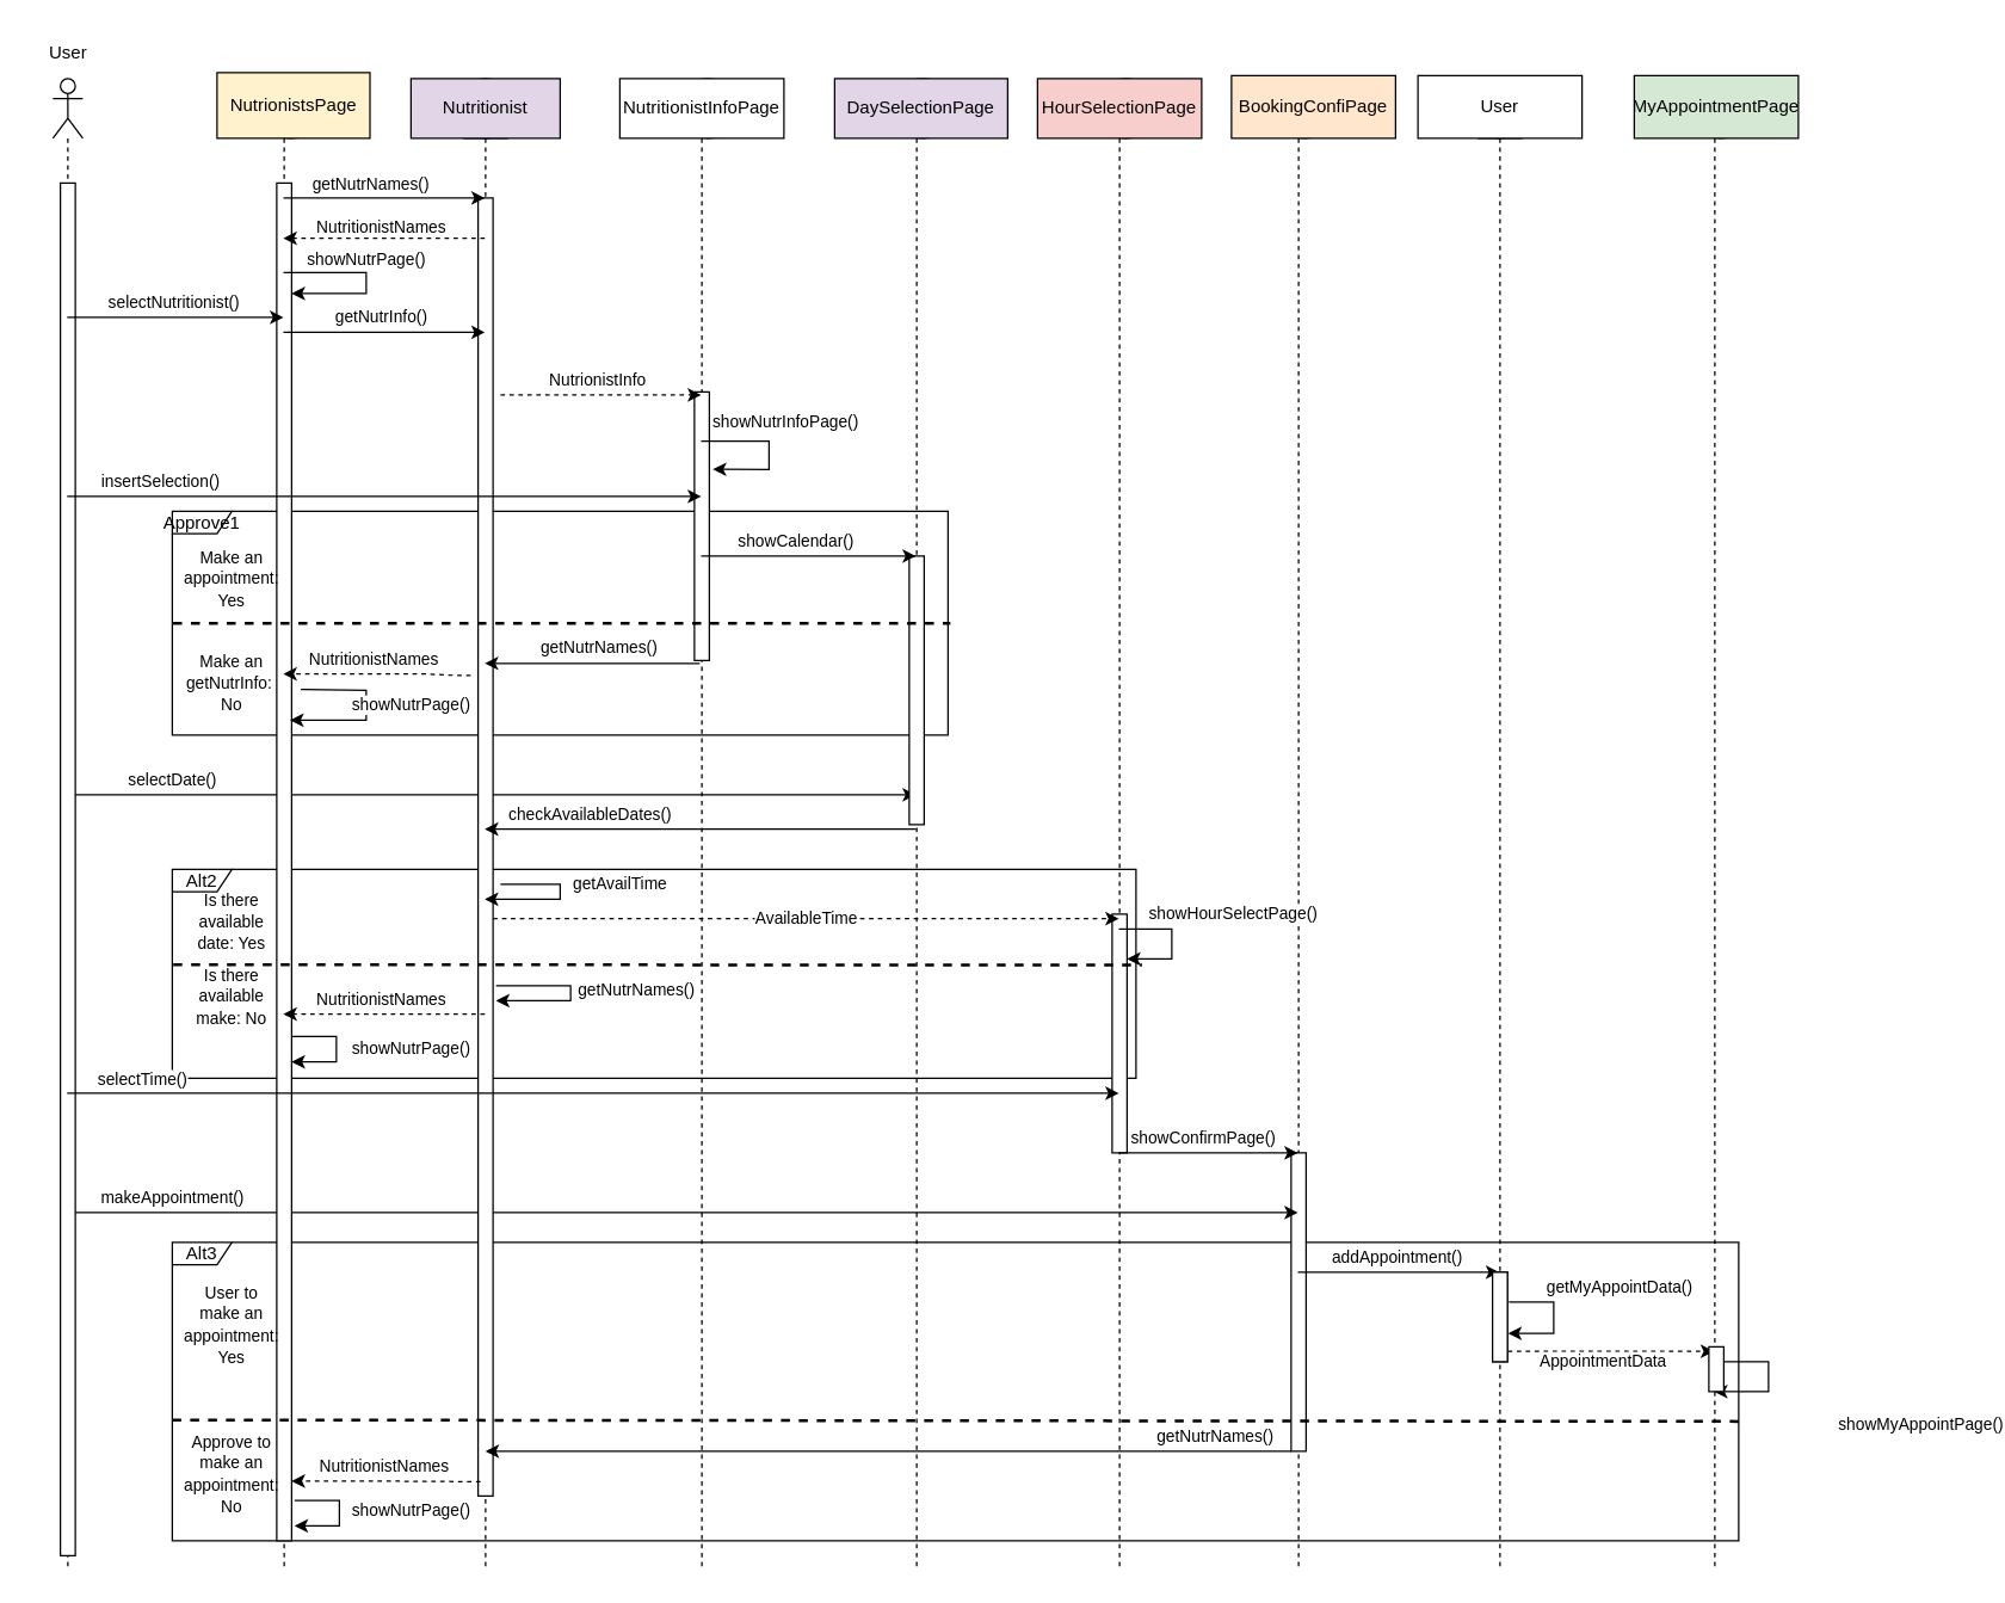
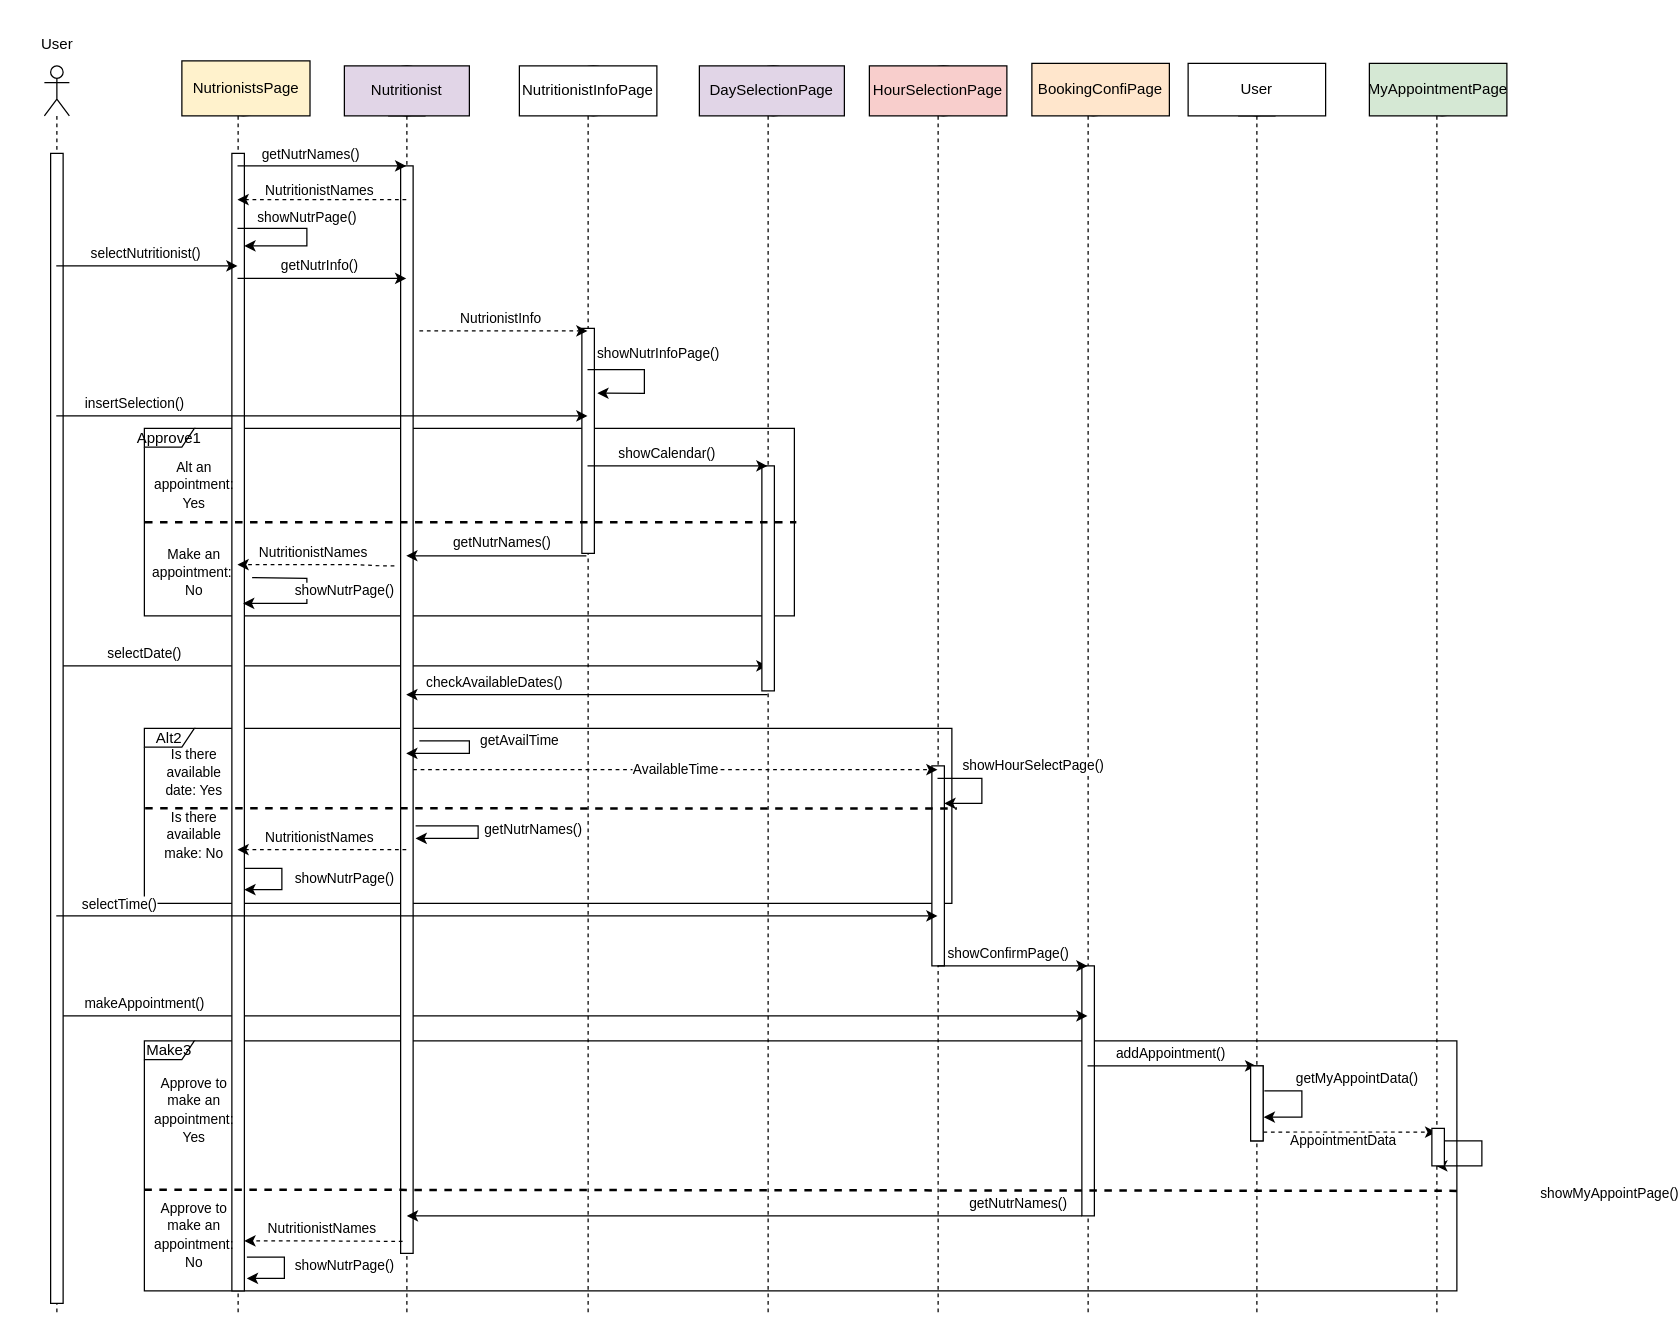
- <mxCell id="37" value="&lt;font style=&quot;font-size: 11px;&quot;&gt;Make an appointment: Yes&lt;/font&gt;" style="text;html=1;strokeColor=none;fillColor=none;align=center;verticalAlign=middle;whiteSpace=wrap;rounded=0;" parent="1" vertex="1"><mxGeometry x="125" y="372" width="60" height="30" as="geometry" /></mxCell>
+ <mxCell id="37" value="&lt;font style=&quot;font-size: 11px;&quot;&gt;Alt an appointment: Yes&lt;/font&gt;" style="text;html=1;strokeColor=none;fillColor=none;align=center;verticalAlign=middle;whiteSpace=wrap;rounded=0;" parent="1" vertex="1"><mxGeometry x="125" y="372" width="60" height="30" as="geometry" /></mxCell>
- <mxCell id="38" value="&lt;font style=&quot;font-size: 11px;&quot;&gt;Make an getNutrInfo:&amp;nbsp;&lt;br&gt;No&lt;br&gt;&lt;/font&gt;" style="text;html=1;strokeColor=none;fillColor=none;align=center;verticalAlign=middle;whiteSpace=wrap;rounded=0;" parent="1" vertex="1"><mxGeometry x="125" y="442" width="60" height="30" as="geometry" /></mxCell>
+ <mxCell id="38" value="&lt;font style=&quot;font-size: 11px;&quot;&gt;Make an appointment:&amp;nbsp;&lt;br&gt;No&lt;br&gt;&lt;/font&gt;" style="text;html=1;strokeColor=none;fillColor=none;align=center;verticalAlign=middle;whiteSpace=wrap;rounded=0;" parent="1" vertex="1"><mxGeometry x="125" y="442" width="60" height="30" as="geometry" /></mxCell>
- <mxCell id="2" value="Alt3" style="shape=umlFrame;whiteSpace=wrap;html=1;width=40;height=15;" parent="1" vertex="1"><mxGeometry x="115" y="832" width="1050" height="200" as="geometry" /></mxCell>
+ <mxCell id="2" value="Make3" style="shape=umlFrame;whiteSpace=wrap;html=1;width=40;height=15;" parent="1" vertex="1"><mxGeometry x="115" y="832" width="1050" height="200" as="geometry" /></mxCell>
- <mxCell id="54" value="&lt;font style=&quot;font-size: 11px;&quot;&gt;User to make an appointment: Yes&lt;/font&gt;" style="text;html=1;strokeColor=none;fillColor=none;align=center;verticalAlign=middle;whiteSpace=wrap;rounded=0;" parent="1" vertex="1"><mxGeometry x="125" y="872" width="60" height="30" as="geometry" /></mxCell>
+ <mxCell id="54" value="&lt;font style=&quot;font-size: 11px;&quot;&gt;Approve to make an appointment: Yes&lt;/font&gt;" style="text;html=1;strokeColor=none;fillColor=none;align=center;verticalAlign=middle;whiteSpace=wrap;rounded=0;" parent="1" vertex="1"><mxGeometry x="125" y="872" width="60" height="30" as="geometry" /></mxCell>
